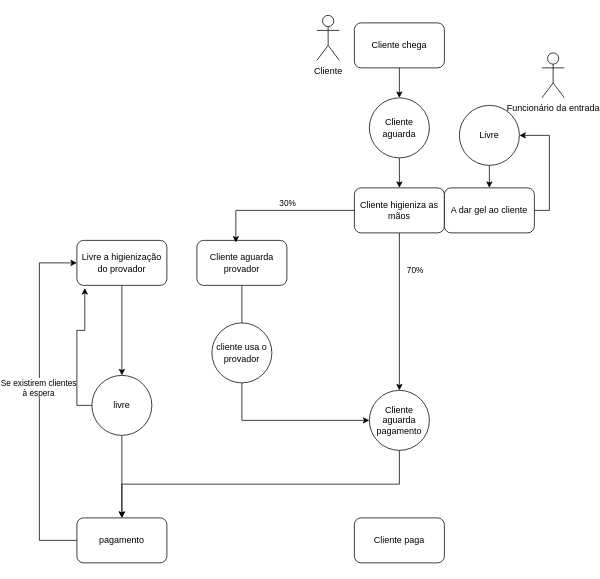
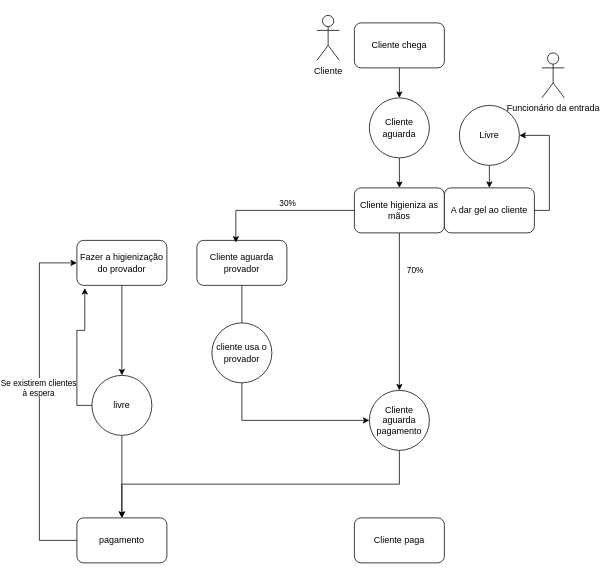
- <mxCell id="25" value="Livre a higienização do provador" style="rounded=1;whiteSpace=wrap;html=1;" vertex="1" parent="1"><mxGeometry x="70" y="320" width="120" height="60" as="geometry" /></mxCell>
+ <mxCell id="25" value="Fazer a higienização do provador" style="rounded=1;whiteSpace=wrap;html=1;" vertex="1" parent="1"><mxGeometry x="70" y="320" width="120" height="60" as="geometry" /></mxCell>
